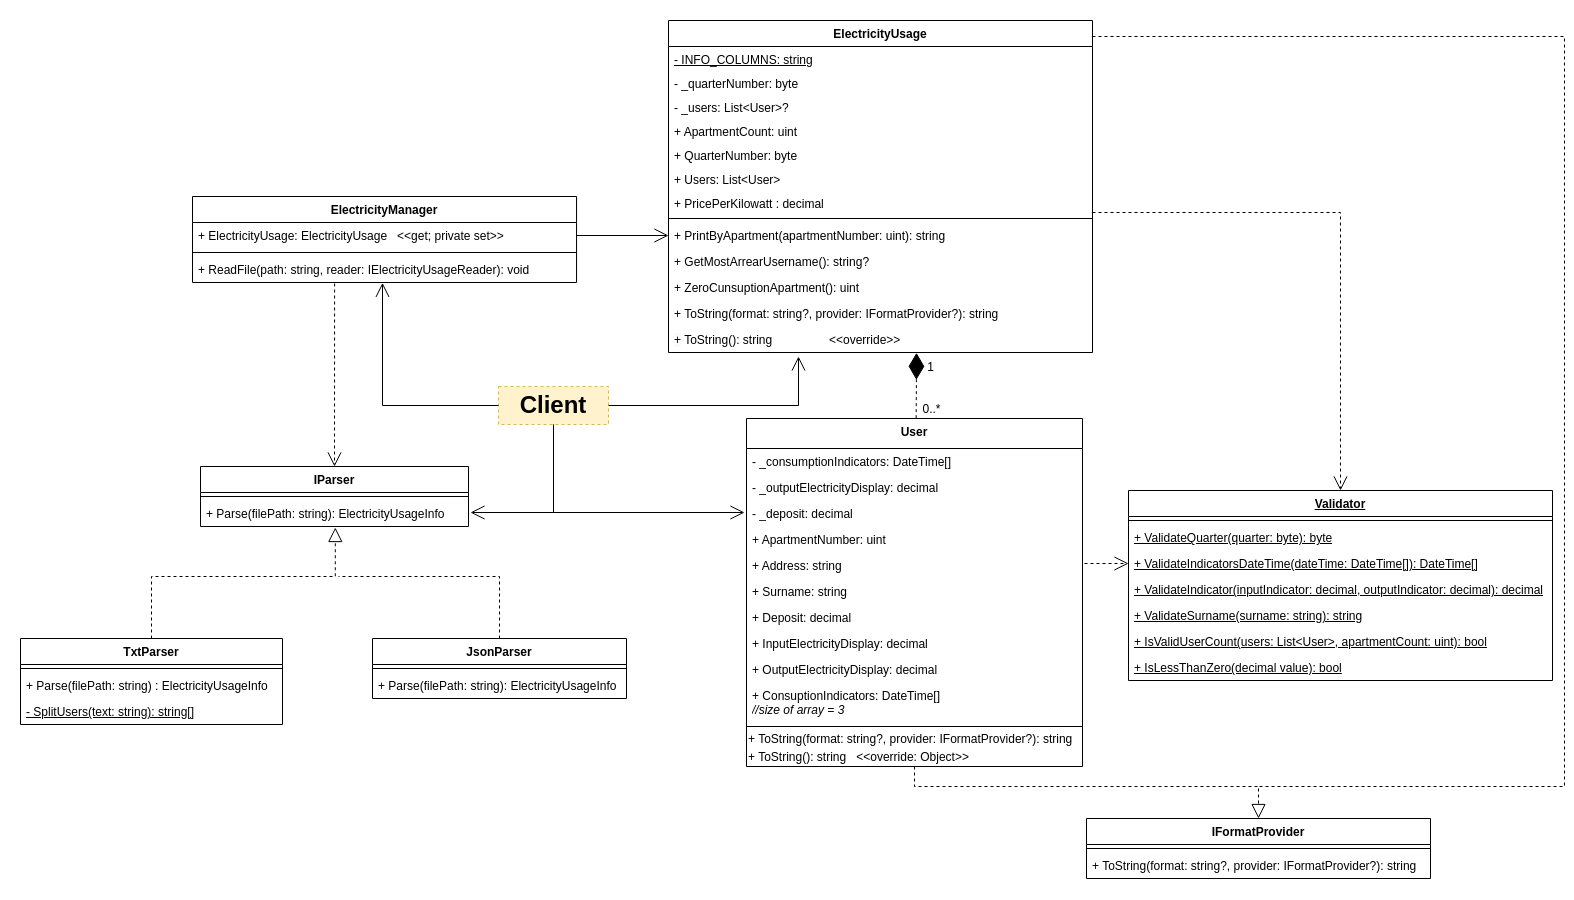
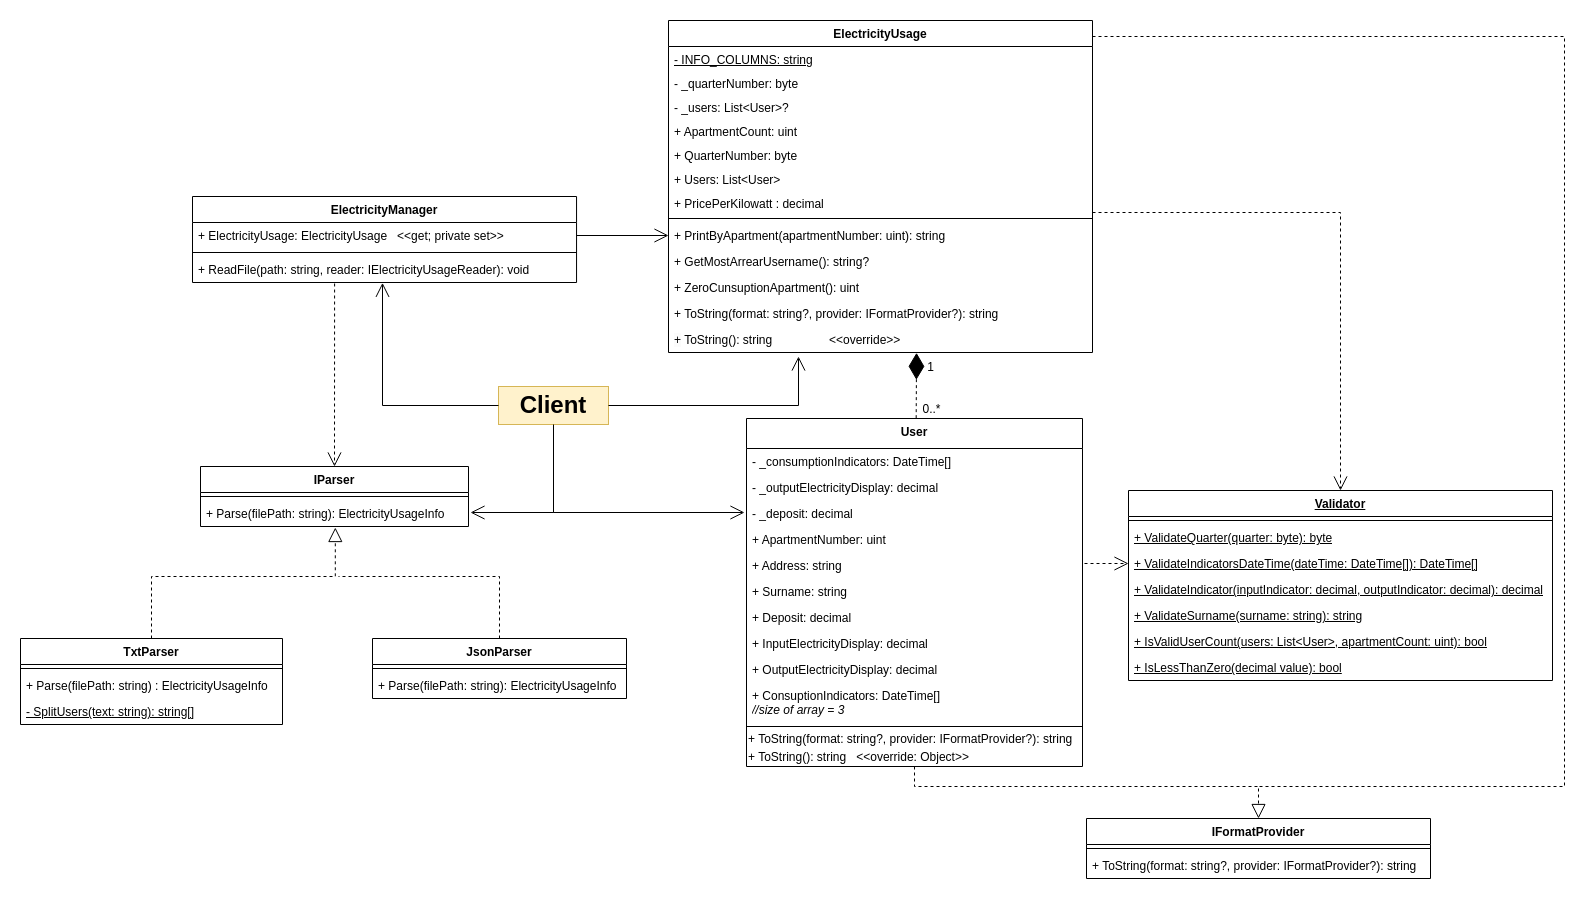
- <mxCell id="69" value="Client" style="html=1;whiteSpace=wrap;fontStyle=1;fontSize=24;fillColor=#fff2cc;strokeColor=#d6b656;dashed=1;" parent="1" vertex="1"><mxGeometry x="498" y="386" width="110" height="38" as="geometry" /></mxCell>
+ <mxCell id="69" value="Client" style="html=1;whiteSpace=wrap;fontStyle=1;fontSize=24;fillColor=#fff2cc;strokeColor=#d6b656;" parent="1" vertex="1"><mxGeometry x="498" y="386" width="110" height="38" as="geometry" /></mxCell>
